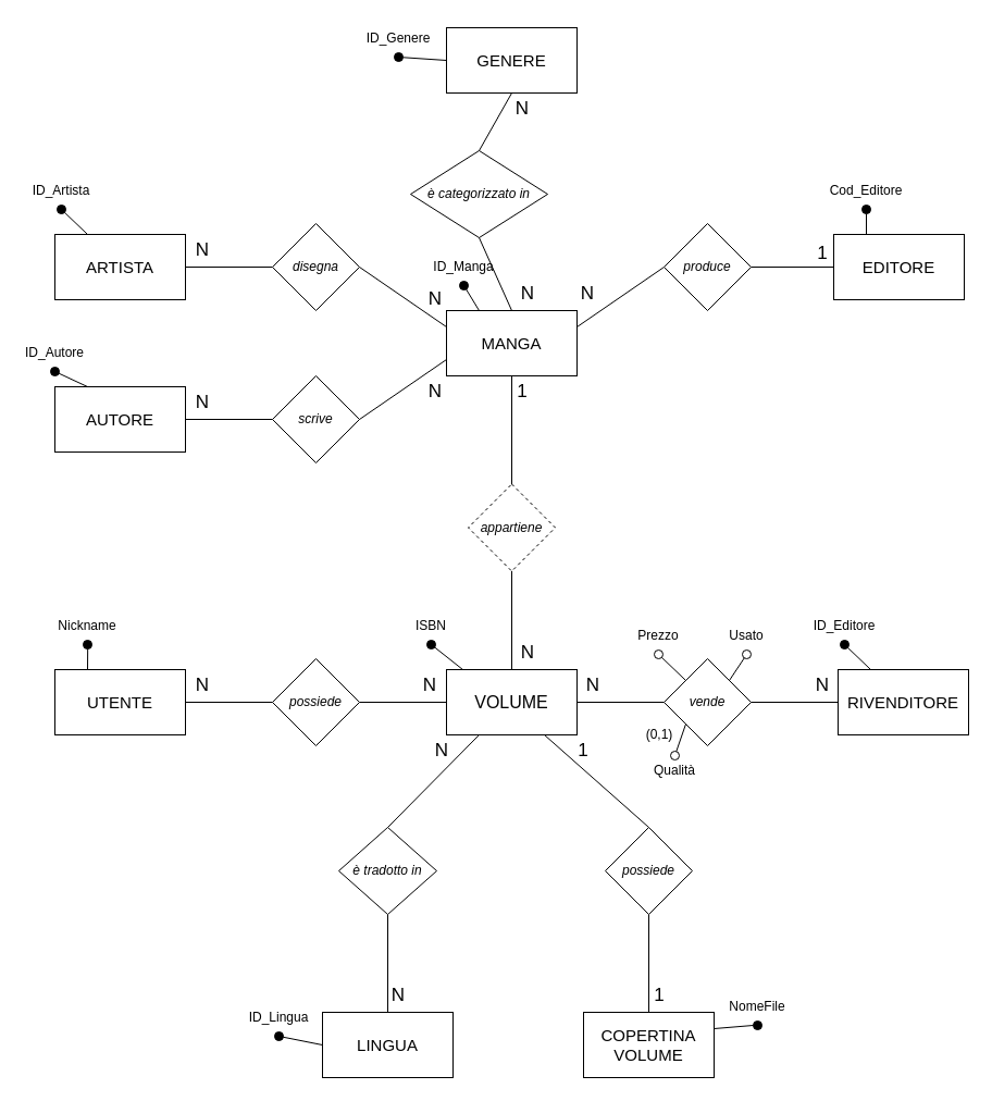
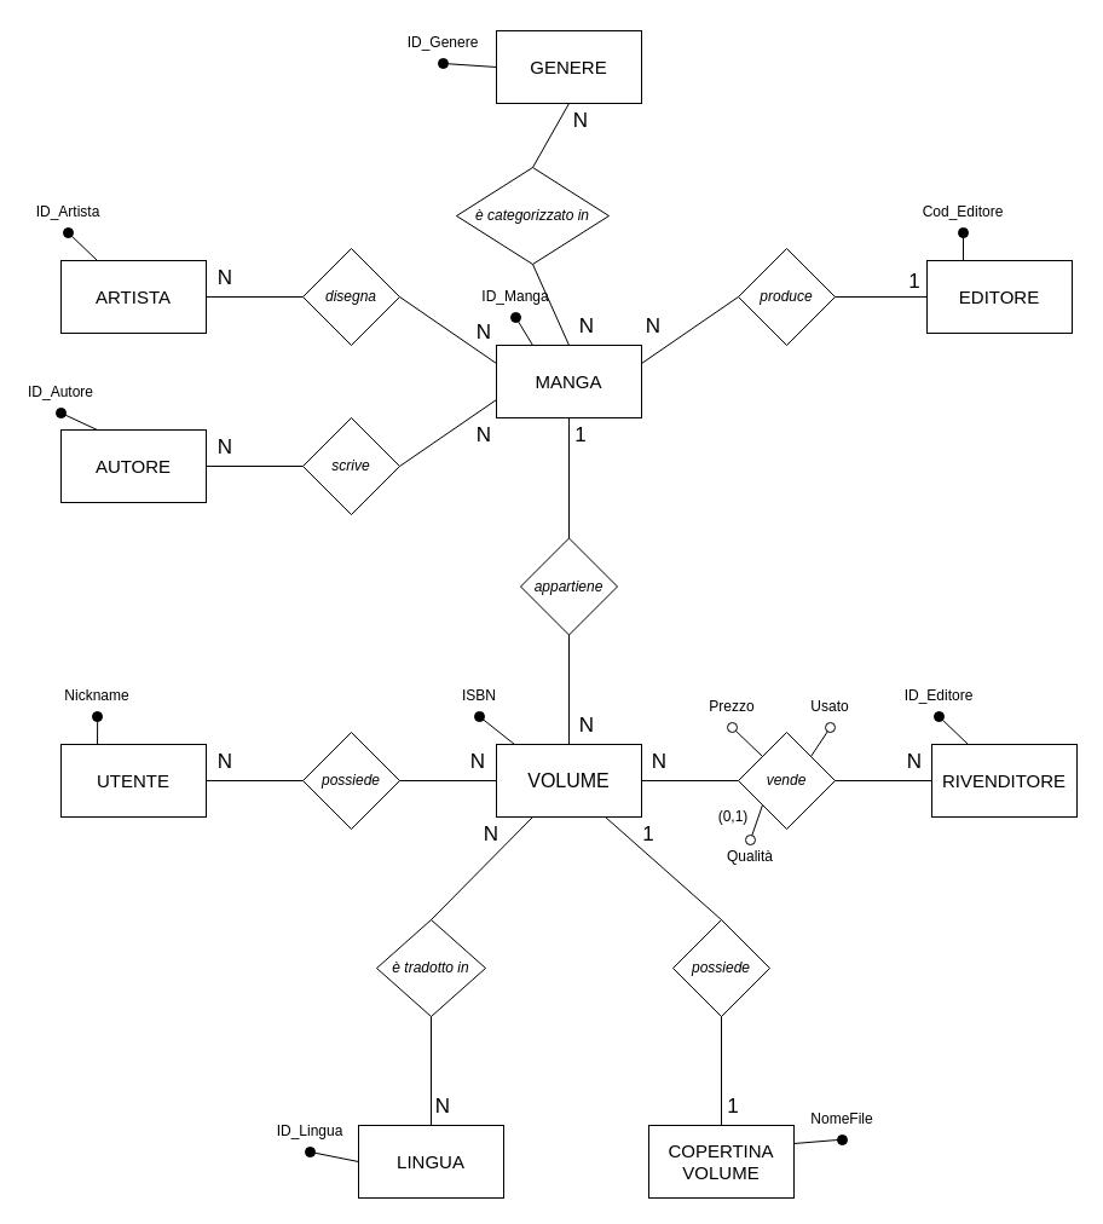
- <mxCell id="8" value="&lt;i&gt;appartiene&lt;/i&gt;" style="rhombus;whiteSpace=wrap;html=1;dashed=1;" parent="1" vertex="1"><mxGeometry x="430" y="444.5" width="80" height="80" as="geometry" /></mxCell>
+ <mxCell id="8" value="&lt;i&gt;appartiene&lt;/i&gt;" style="rhombus;whiteSpace=wrap;html=1;" parent="1" vertex="1"><mxGeometry x="430" y="444.5" width="80" height="80" as="geometry" /></mxCell>
